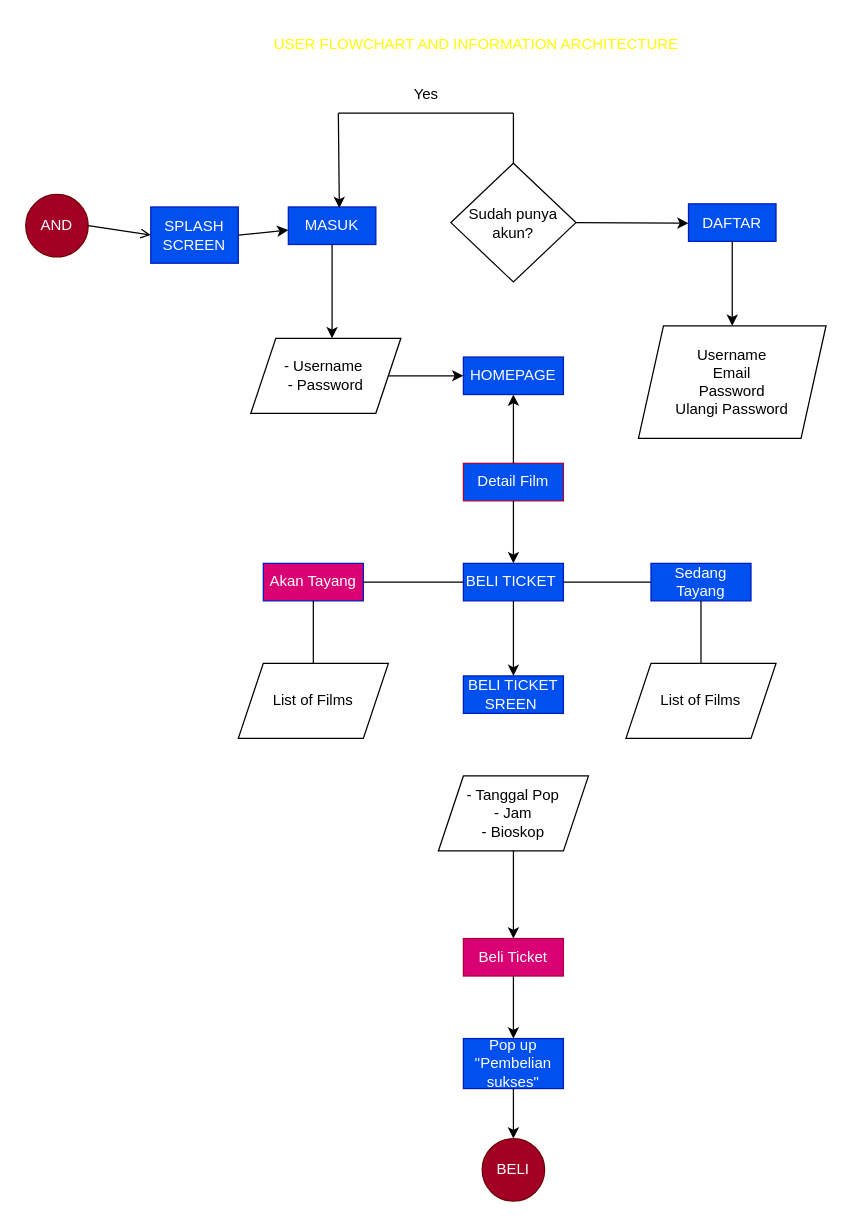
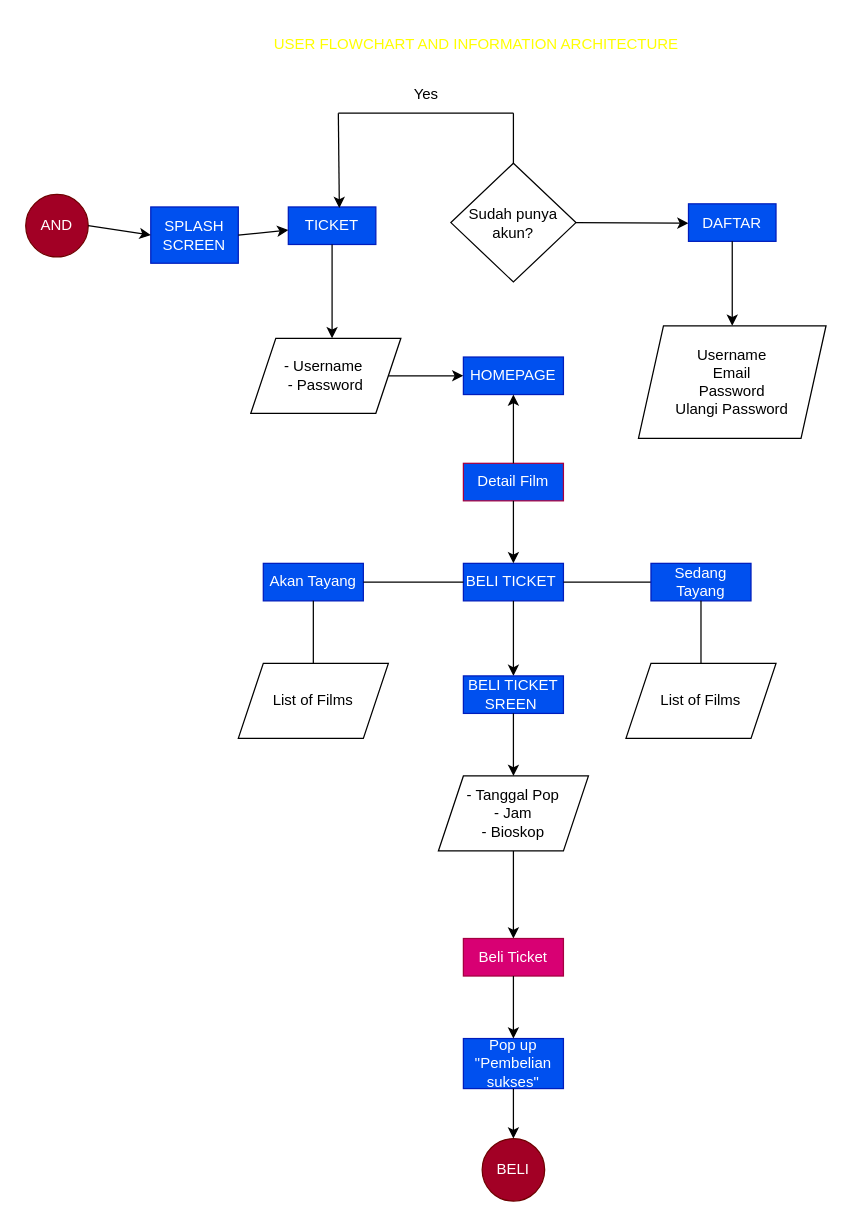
- <mxCell id="4" value="MASUK" style="rounded=0;whiteSpace=wrap;html=1;fillColor=#0050ef;fontColor=#ffffff;strokeColor=#001DBC;" parent="1" vertex="1"><mxGeometry x="230" y="165" width="70" height="30" as="geometry" /></mxCell>
+ <mxCell id="4" value="TICKET" style="rounded=0;whiteSpace=wrap;html=1;fillColor=#0050ef;fontColor=#ffffff;strokeColor=#001DBC;" parent="1" vertex="1"><mxGeometry x="230" y="165" width="70" height="30" as="geometry" /></mxCell>
- <mxCell id="41" value="" style="endArrow=open;html=1;exitX=1;exitY=0.5;exitDx=0;exitDy=0;entryX=0;entryY=0.5;entryDx=0;entryDy=0;" edge="1" parent="1" source="3" target="2"><mxGeometry width="50" height="50" relative="1" as="geometry"><mxPoint x="310" y="310" as="sourcePoint" /><mxPoint x="360" y="260" as="targetPoint" /></mxGeometry></mxCell>
+ <mxCell id="41" value="" style="endArrow=classic;html=1;exitX=1;exitY=0.5;exitDx=0;exitDy=0;entryX=0;entryY=0.5;entryDx=0;entryDy=0;" edge="1" parent="1" source="3" target="2"><mxGeometry width="50" height="50" relative="1" as="geometry"><mxPoint x="310" y="310" as="sourcePoint" /><mxPoint x="360" y="260" as="targetPoint" /></mxGeometry></mxCell>
- <mxCell id="24" value="Akan Tayang" style="rounded=0;whiteSpace=wrap;html=1;fillColor=#d80073;fontColor=#ffffff;strokeColor=#001DBC;" parent="1" vertex="1"><mxGeometry x="210" y="450" width="80" height="30" as="geometry" /></mxCell>
+ <mxCell id="24" value="Akan Tayang" style="rounded=0;whiteSpace=wrap;html=1;fillColor=#0050ef;fontColor=#ffffff;strokeColor=#001DBC;" parent="1" vertex="1"><mxGeometry x="210" y="450" width="80" height="30" as="geometry" /></mxCell>
+ <mxCell id="34" value="" style="endArrow=classic;html=1;fontColor=#FFFF00;exitX=0.5;exitY=1;exitDx=0;exitDy=0;entryX=0.5;entryY=0;entryDx=0;entryDy=0;" parent="1" source="32" target="33" edge="1"><mxGeometry width="50" height="50" relative="1" as="geometry"><mxPoint x="350" y="550" as="sourcePoint" /><mxPoint x="400" y="500" as="targetPoint" /></mxGeometry></mxCell>
